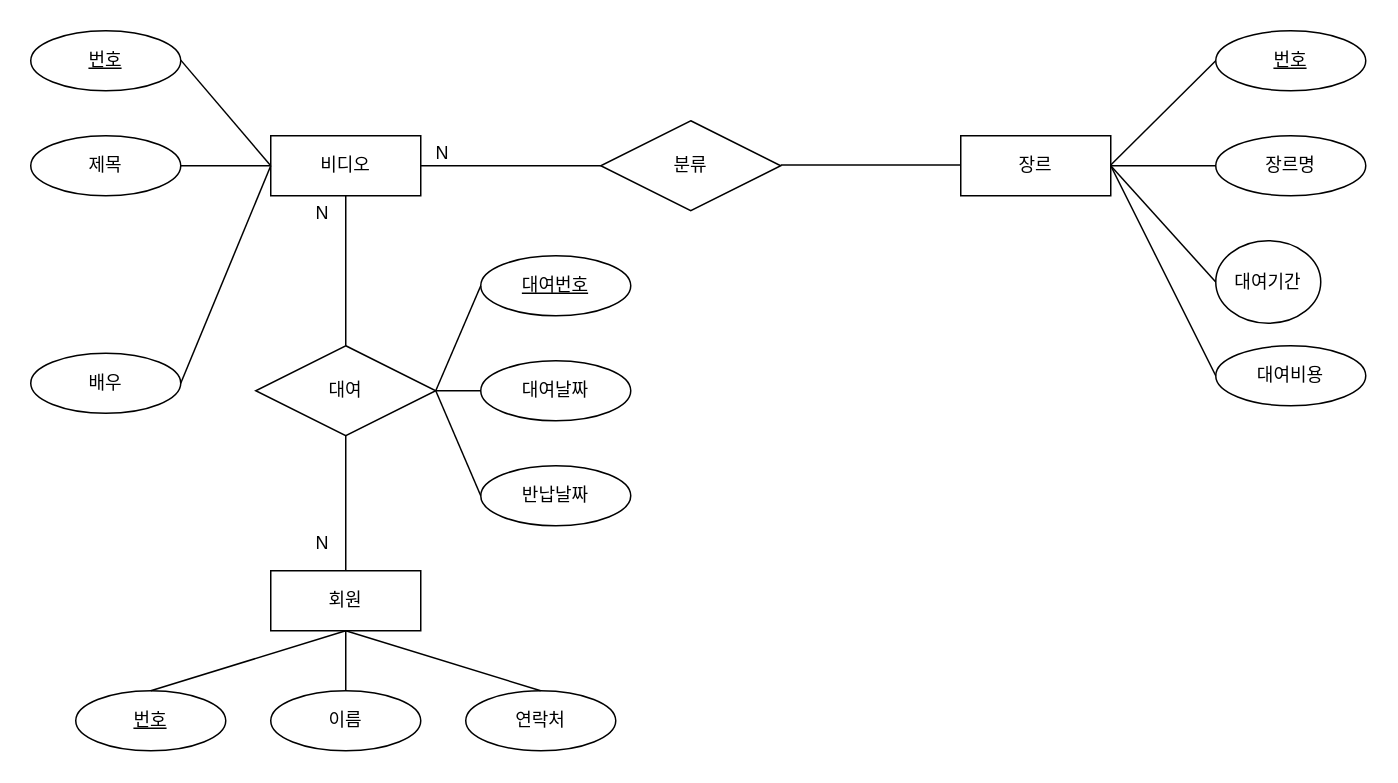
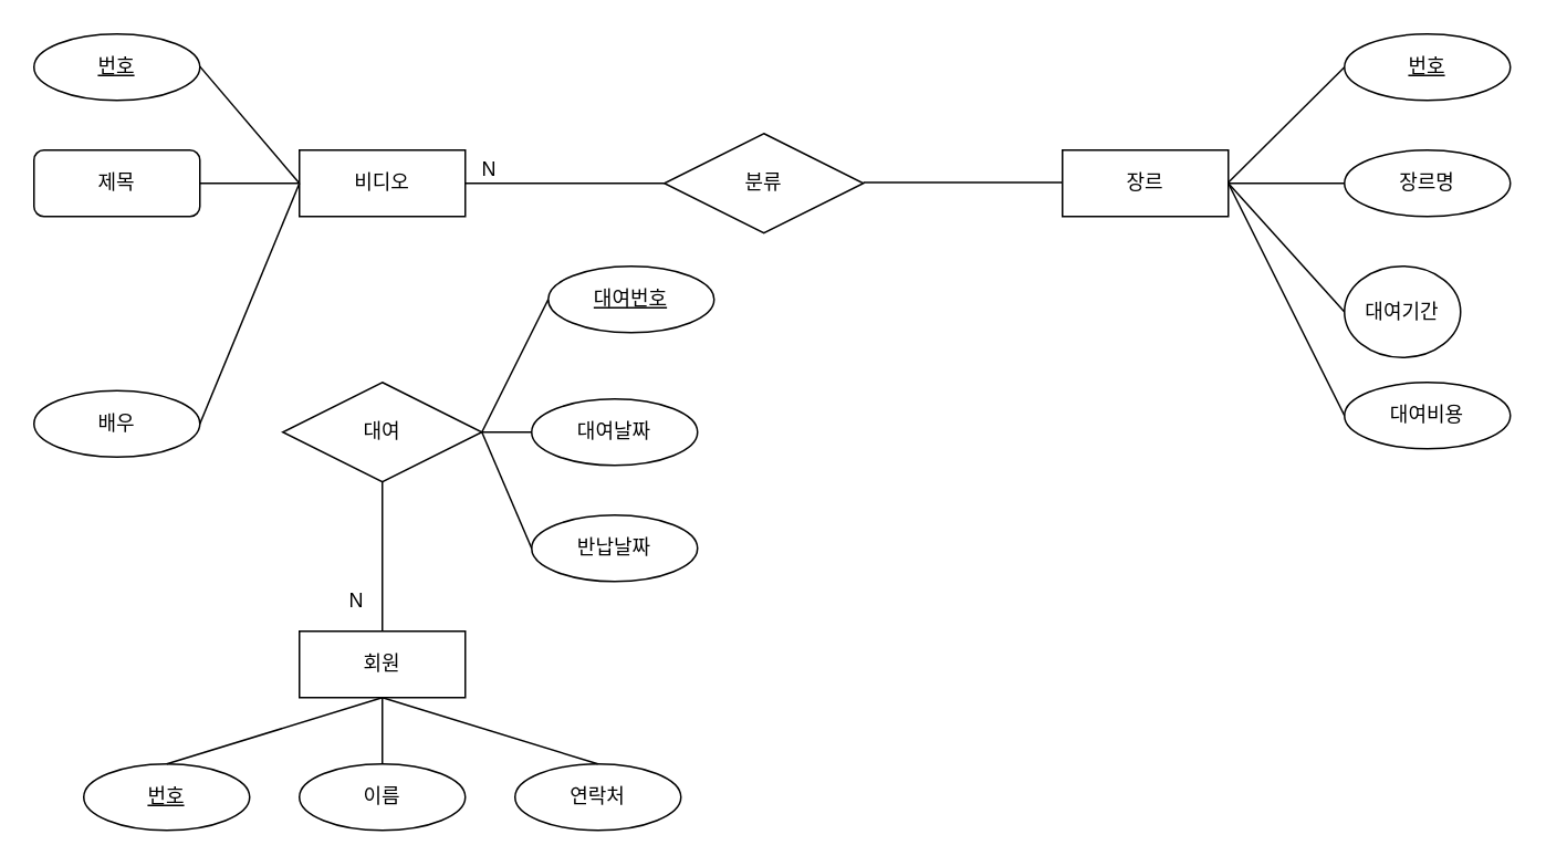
- <mxCell id="12" value="제목" style="ellipse;whiteSpace=wrap;html=1;align=center;" vertex="1" parent="1"><mxGeometry x="20" y="90" width="100" height="40" as="geometry" /></mxCell>
+ <mxCell id="12" value="제목" style="whiteSpace=wrap;html=1;align=center;rounded=1;" vertex="1" parent="1"><mxGeometry x="20" y="90" width="100" height="40" as="geometry" /></mxCell>
- <mxCell id="30" value="" style="endArrow=none;html=1;rounded=0;entryX=0.5;entryY=1;entryDx=0;entryDy=0;exitX=0.5;exitY=0;exitDx=0;exitDy=0;" edge="1" parent="1" source="29" target="3"><mxGeometry relative="1" as="geometry"><mxPoint x="240" y="230" as="sourcePoint" /><mxPoint x="400" y="230" as="targetPoint" /></mxGeometry></mxCell>
- <mxCell id="31" value="N" style="resizable=0;html=1;whiteSpace=wrap;align=right;verticalAlign=bottom;" connectable="0" vertex="1" parent="30"><mxGeometry x="1" relative="1" as="geometry"><mxPoint x="-10" y="20" as="offset" /></mxGeometry></mxCell>
- <mxCell id="38" value="대여번호" style="ellipse;whiteSpace=wrap;html=1;align=center;fontStyle=4;" vertex="1" parent="1"><mxGeometry x="320" y="170" width="100" height="40" as="geometry" /></mxCell>
+ <mxCell id="38" value="대여번호" style="ellipse;whiteSpace=wrap;html=1;align=center;fontStyle=4;" vertex="1" parent="1"><mxGeometry x="330" y="160" width="100" height="40" as="geometry" /></mxCell>
